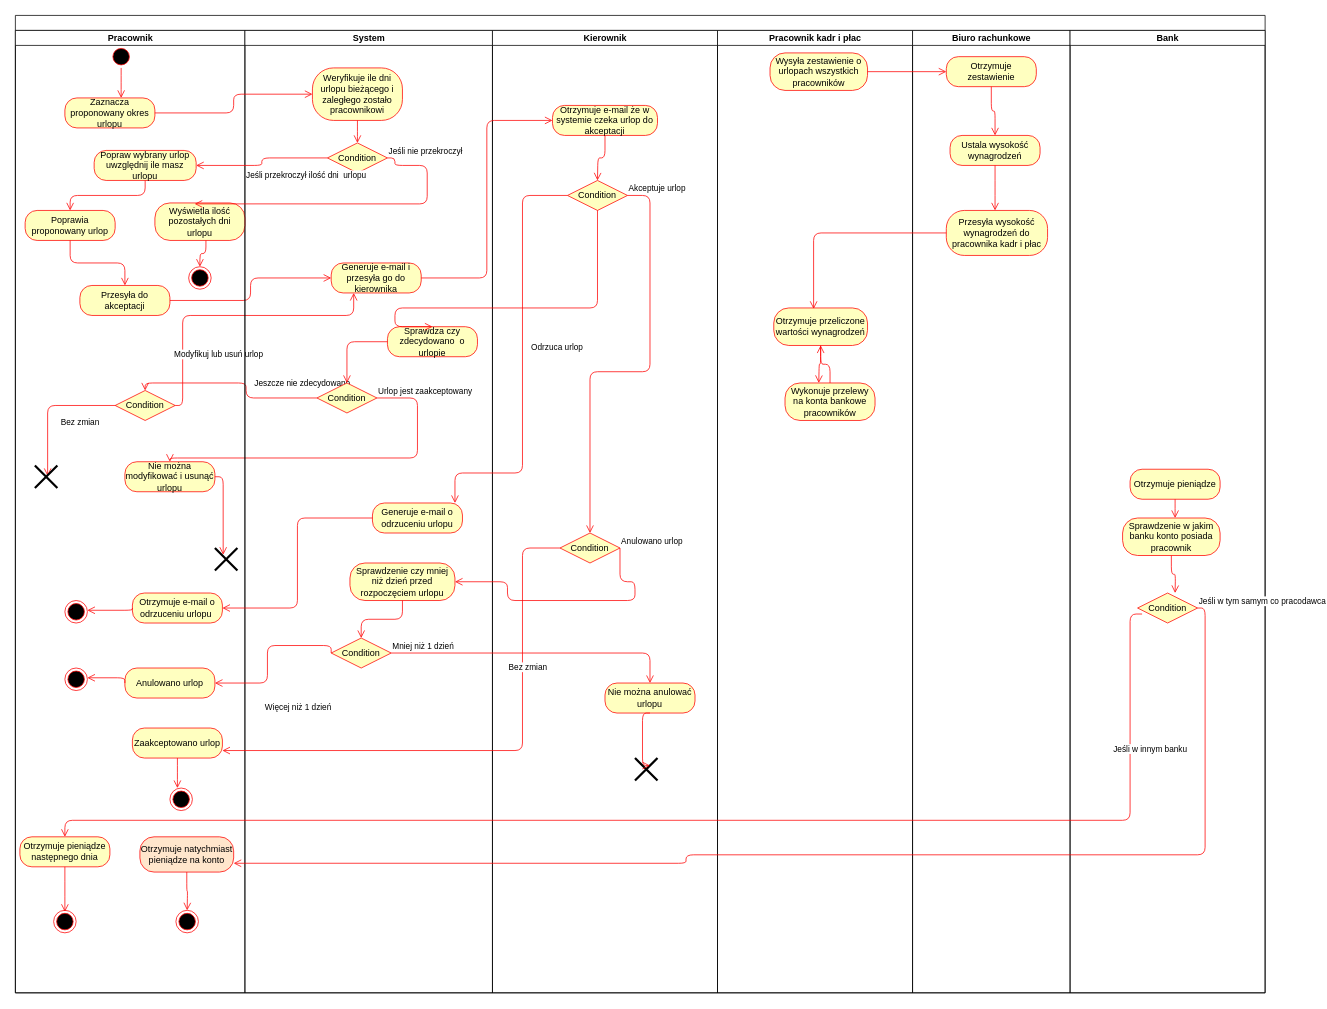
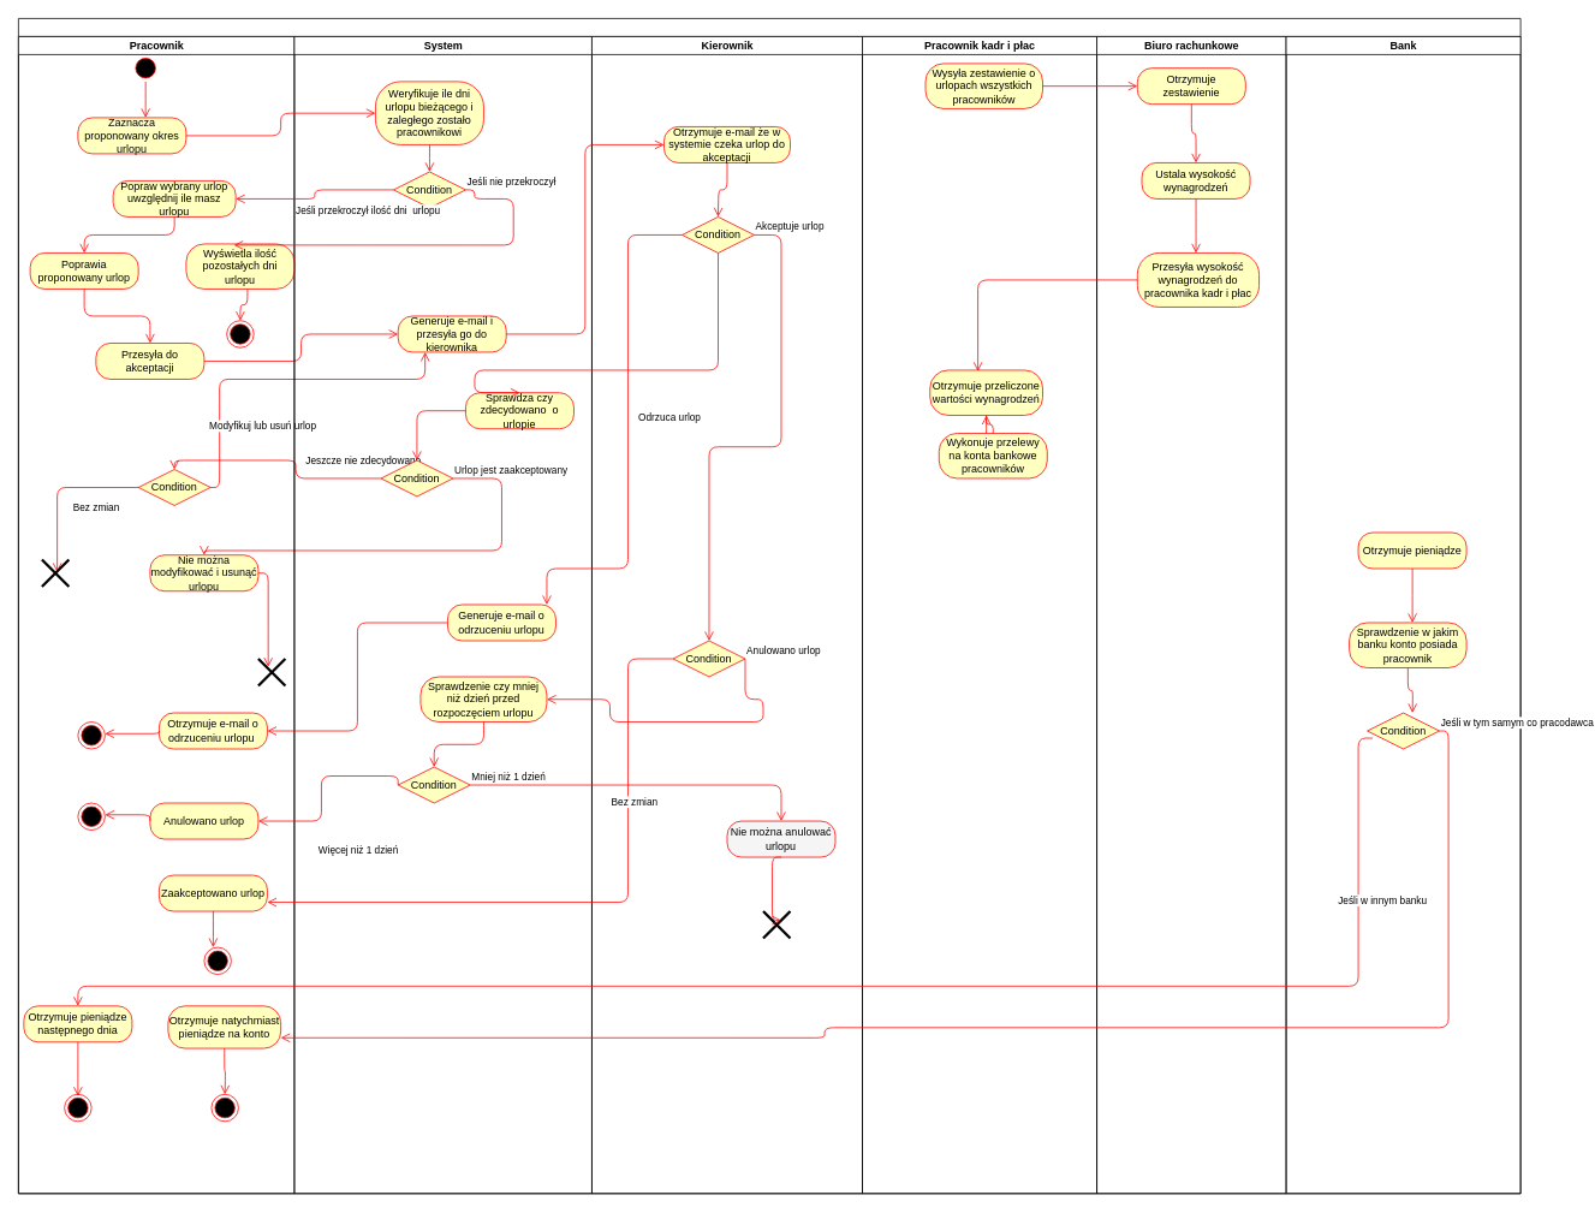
- <mxCell id="64" value="Wykonuje przelewy na konta bankowe pracowników" style="rounded=1;whiteSpace=wrap;html=1;arcSize=40;fontColor=#000000;fillColor=#ffffc0;strokeColor=#ff0000;" parent="60" vertex="1"><mxGeometry x="90" y="470" width="120" height="50" as="geometry" /></mxCell>
+ <mxCell id="64" value="Wykonuje przelewy na konta bankowe pracowników" style="rounded=1;whiteSpace=wrap;html=1;arcSize=40;fontColor=#000000;fillColor=#ffffc0;strokeColor=#ff0000;" parent="60" vertex="1"><mxGeometry x="85" y="440" width="120" height="50" as="geometry" /></mxCell>
- <mxCell id="82" value="Otrzymuje pieniądze " style="rounded=1;whiteSpace=wrap;html=1;arcSize=40;fontColor=#000000;fillColor=#ffffc0;strokeColor=#ff0000;" parent="81" vertex="1"><mxGeometry x="80" y="585" width="120" height="40" as="geometry" /></mxCell>
+ <mxCell id="82" value="Otrzymuje pieniądze " style="rounded=1;whiteSpace=wrap;html=1;arcSize=40;fontColor=#000000;fillColor=#ffffc0;strokeColor=#ff0000;" parent="81" vertex="1"><mxGeometry x="80" y="550" width="120" height="40" as="geometry" /></mxCell>
- <mxCell id="57" value="Nie można anulować urlopu" style="rounded=1;whiteSpace=wrap;html=1;arcSize=40;fontColor=#000000;fillColor=#ffffc0;strokeColor=#ff0000;" parent="50" vertex="1"><mxGeometry x="150" y="870" width="120" height="40" as="geometry" /></mxCell>
+ <mxCell id="57" value="Nie można anulować urlopu" style="rounded=1;whiteSpace=wrap;html=1;arcSize=40;fontColor=#000000;fillColor=#f5f5f5;strokeColor=#ff0000;" parent="50" vertex="1"><mxGeometry x="150" y="870" width="120" height="40" as="geometry" /></mxCell>
- <mxCell id="32" value="Otrzymuje natychmiast pieniądze na konto" style="rounded=1;whiteSpace=wrap;html=1;arcSize=40;fontColor=#000000;fillColor=#ffe6cc;strokeColor=#ff0000;" parent="7" vertex="1"><mxGeometry x="166" y="1075" width="125" height="47" as="geometry" /></mxCell>
+ <mxCell id="32" value="Otrzymuje natychmiast pieniądze na konto" style="rounded=1;whiteSpace=wrap;html=1;arcSize=40;fontColor=#000000;fillColor=#ffffc0;strokeColor=#ff0000;" parent="7" vertex="1"><mxGeometry x="166" y="1075" width="125" height="47" as="geometry" /></mxCell>
